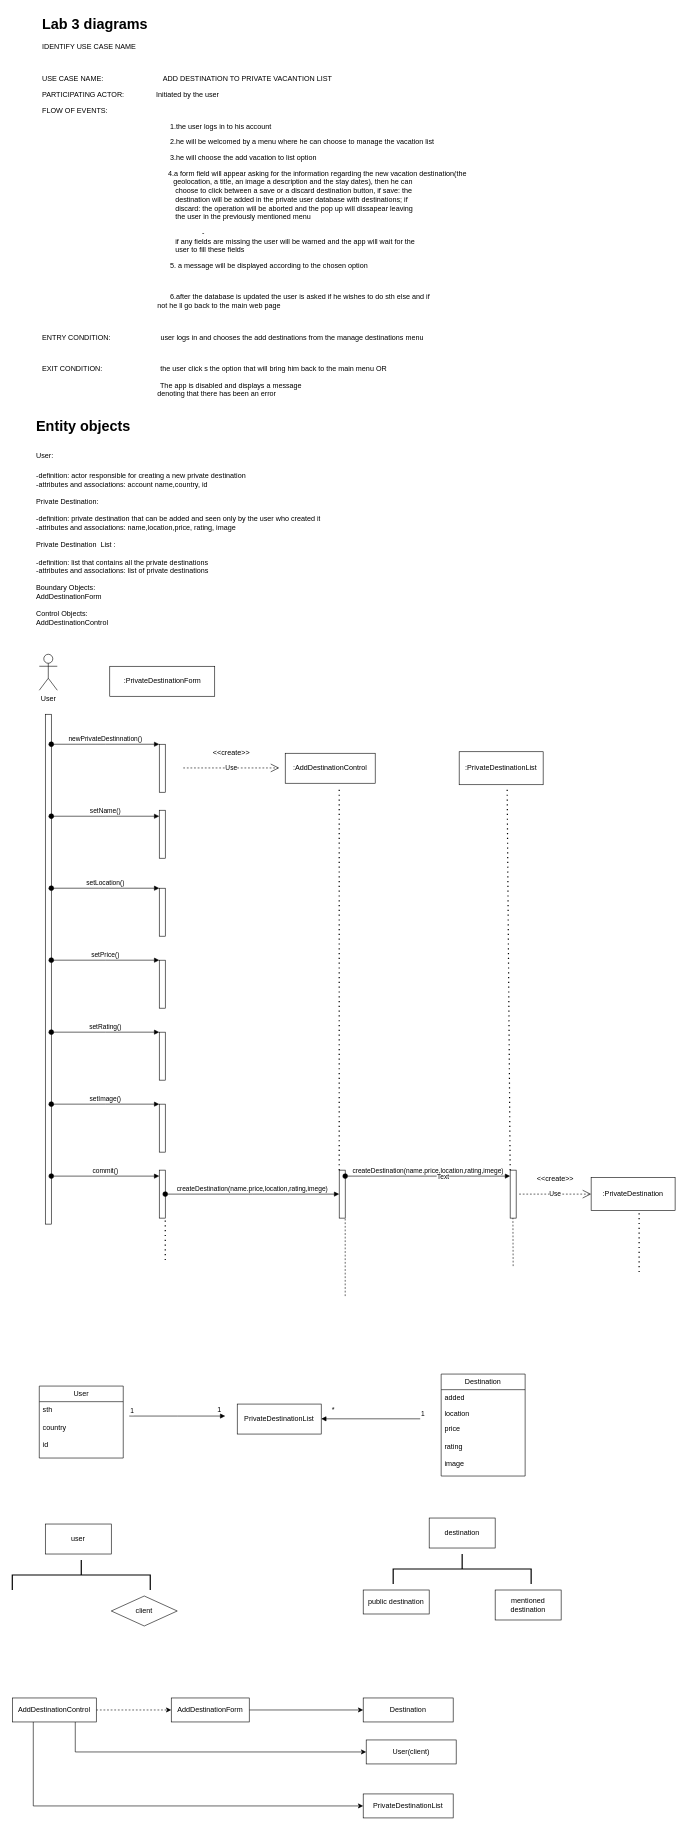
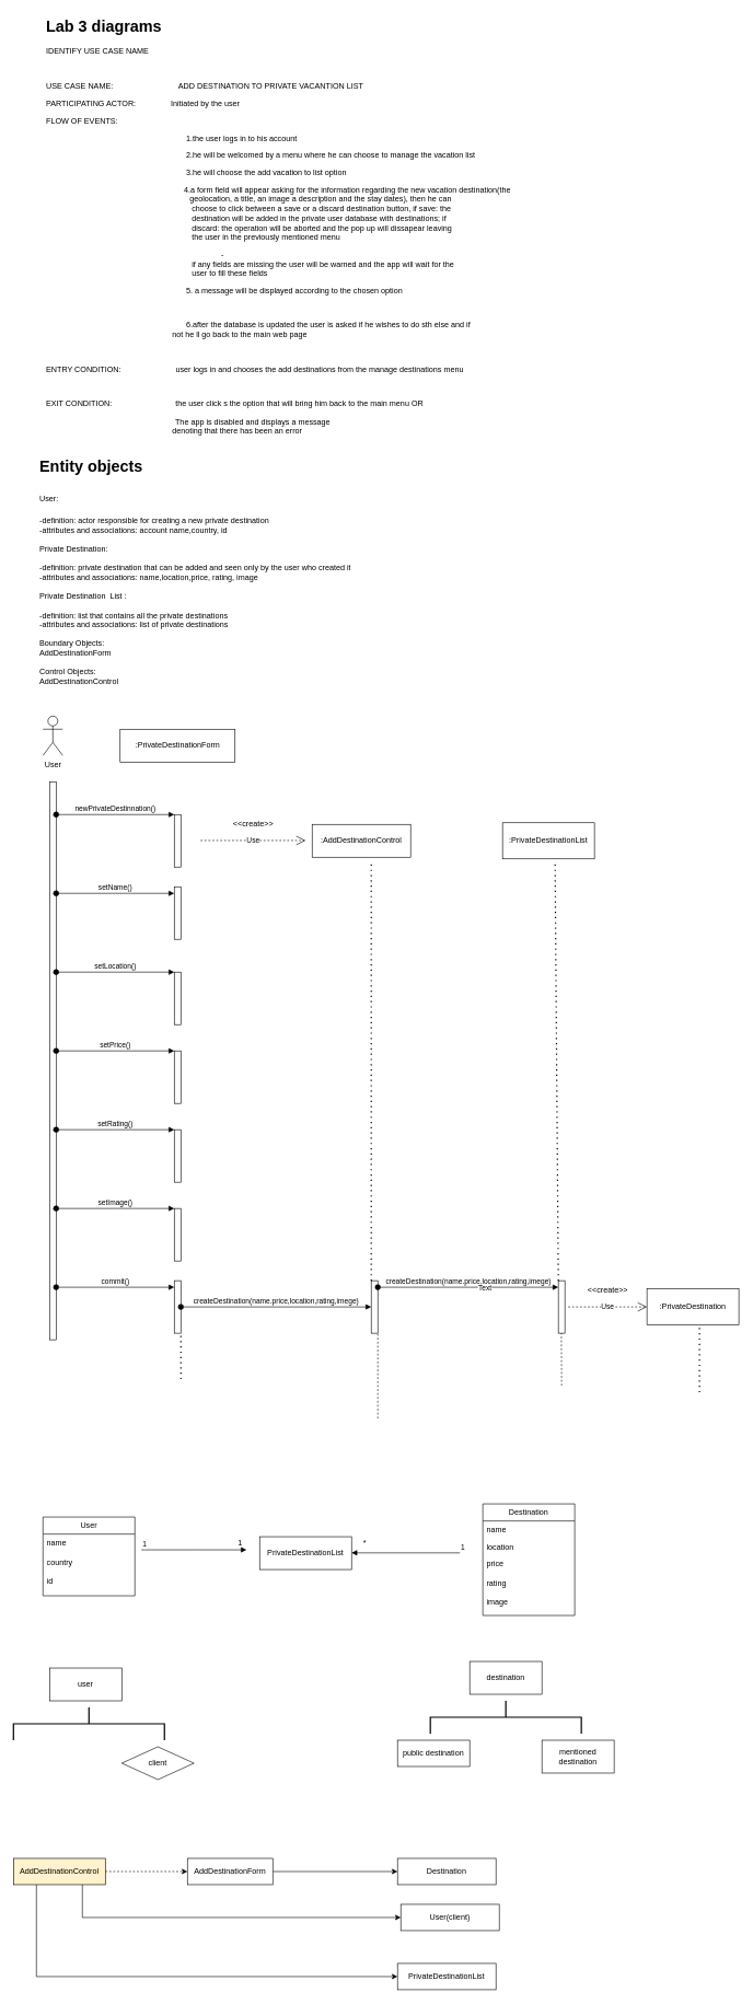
- <mxCell id="41" value="added" style="text;strokeColor=none;fillColor=none;align=left;verticalAlign=top;spacingLeft=4;spacingRight=4;overflow=hidden;rotatable=0;points=[[0,0.5],[1,0.5]];portConstraint=eastwest;whiteSpace=wrap;html=1;" vertex="1" parent="40"><mxGeometry y="26" width="140" height="26" as="geometry" /></mxCell>
+ <mxCell id="41" value="name" style="text;strokeColor=none;fillColor=none;align=left;verticalAlign=top;spacingLeft=4;spacingRight=4;overflow=hidden;rotatable=0;points=[[0,0.5],[1,0.5]];portConstraint=eastwest;whiteSpace=wrap;html=1;" vertex="1" parent="40"><mxGeometry y="26" width="140" height="26" as="geometry" /></mxCell>
- <mxCell id="38" value="sth&lt;br&gt;&lt;br&gt;country&lt;br&gt;&lt;br&gt;id" style="text;strokeColor=none;fillColor=none;align=left;verticalAlign=top;spacingLeft=4;spacingRight=4;overflow=hidden;rotatable=0;points=[[0,0.5],[1,0.5]];portConstraint=eastwest;whiteSpace=wrap;html=1;" vertex="1" parent="37"><mxGeometry y="26" width="140" height="94" as="geometry" /></mxCell>
+ <mxCell id="38" value="name&lt;br&gt;&lt;br&gt;country&lt;br&gt;&lt;br&gt;id" style="text;strokeColor=none;fillColor=none;align=left;verticalAlign=top;spacingLeft=4;spacingRight=4;overflow=hidden;rotatable=0;points=[[0,0.5],[1,0.5]];portConstraint=eastwest;whiteSpace=wrap;html=1;" vertex="1" parent="37"><mxGeometry y="26" width="140" height="94" as="geometry" /></mxCell>
- <mxCell id="59" value="AddDestinationControl" style="whiteSpace=wrap;html=1;align=center;" vertex="1" parent="1"><mxGeometry x="20" y="2830" width="140" height="40" as="geometry" /></mxCell>
+ <mxCell id="59" value="AddDestinationControl" style="whiteSpace=wrap;html=1;align=center;fillColor=#fff2cc;" vertex="1" parent="1"><mxGeometry x="20" y="2830" width="140" height="40" as="geometry" /></mxCell>
